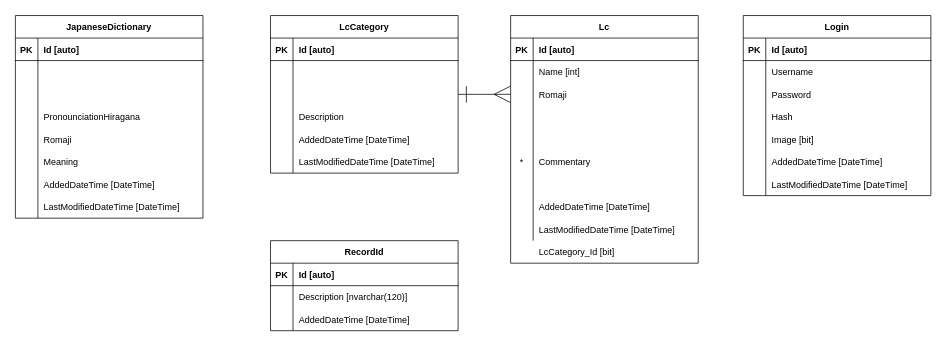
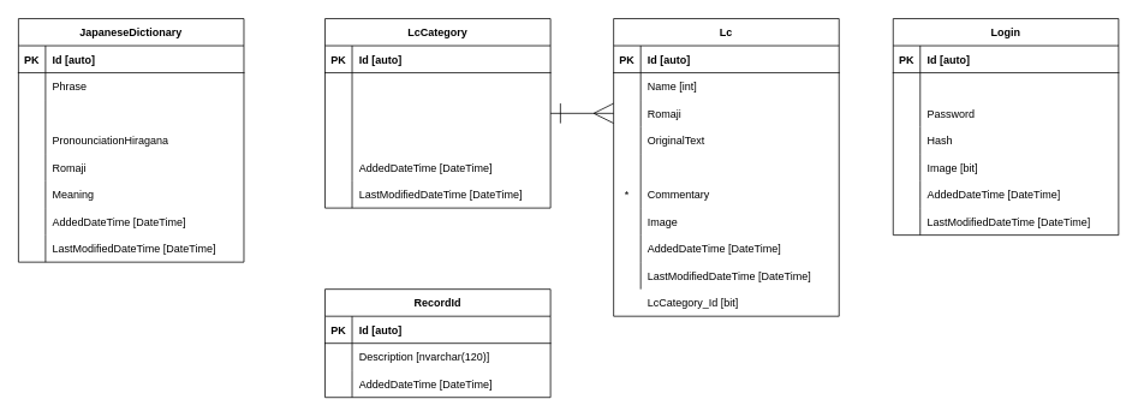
+ <mxCell id="18" value="Phrase" style="shape=partialRectangle;overflow=hidden;connectable=0;fillColor=none;top=0;left=0;bottom=0;right=0;align=left;spacingLeft=6;" vertex="1" parent="16"><mxGeometry x="30" width="220" height="30" as="geometry"><mxRectangle width="220" height="30" as="alternateBounds" /></mxGeometry></mxCell>
- <mxCell id="88" value="Username" style="shape=partialRectangle;overflow=hidden;connectable=0;fillColor=none;top=0;left=0;bottom=0;right=0;align=left;spacingLeft=6;" vertex="1" parent="86"><mxGeometry x="30" width="220" height="30" as="geometry"><mxRectangle width="220" height="30" as="alternateBounds" /></mxGeometry></mxCell>
- <mxCell id="46" value="Description" style="shape=partialRectangle;overflow=hidden;connectable=0;fillColor=none;top=0;left=0;bottom=0;right=0;align=left;spacingLeft=6;" vertex="1" parent="44"><mxGeometry x="30" width="220" height="30" as="geometry"><mxRectangle width="220" height="30" as="alternateBounds" /></mxGeometry></mxCell>
+ <mxCell id="65" value="OriginalText" style="shape=partialRectangle;overflow=hidden;connectable=0;fillColor=none;top=0;left=0;bottom=0;right=0;align=left;spacingLeft=6;" vertex="1" parent="63"><mxGeometry x="30" width="220" height="30" as="geometry"><mxRectangle width="220" height="30" as="alternateBounds" /></mxGeometry></mxCell>
+ <mxCell id="73" value="Image" style="shape=partialRectangle;overflow=hidden;connectable=0;fillColor=none;top=0;left=0;bottom=0;right=0;align=left;spacingLeft=6;" vertex="1" parent="71"><mxGeometry x="30" width="220" height="30" as="geometry"><mxRectangle width="220" height="30" as="alternateBounds" /></mxGeometry></mxCell>
